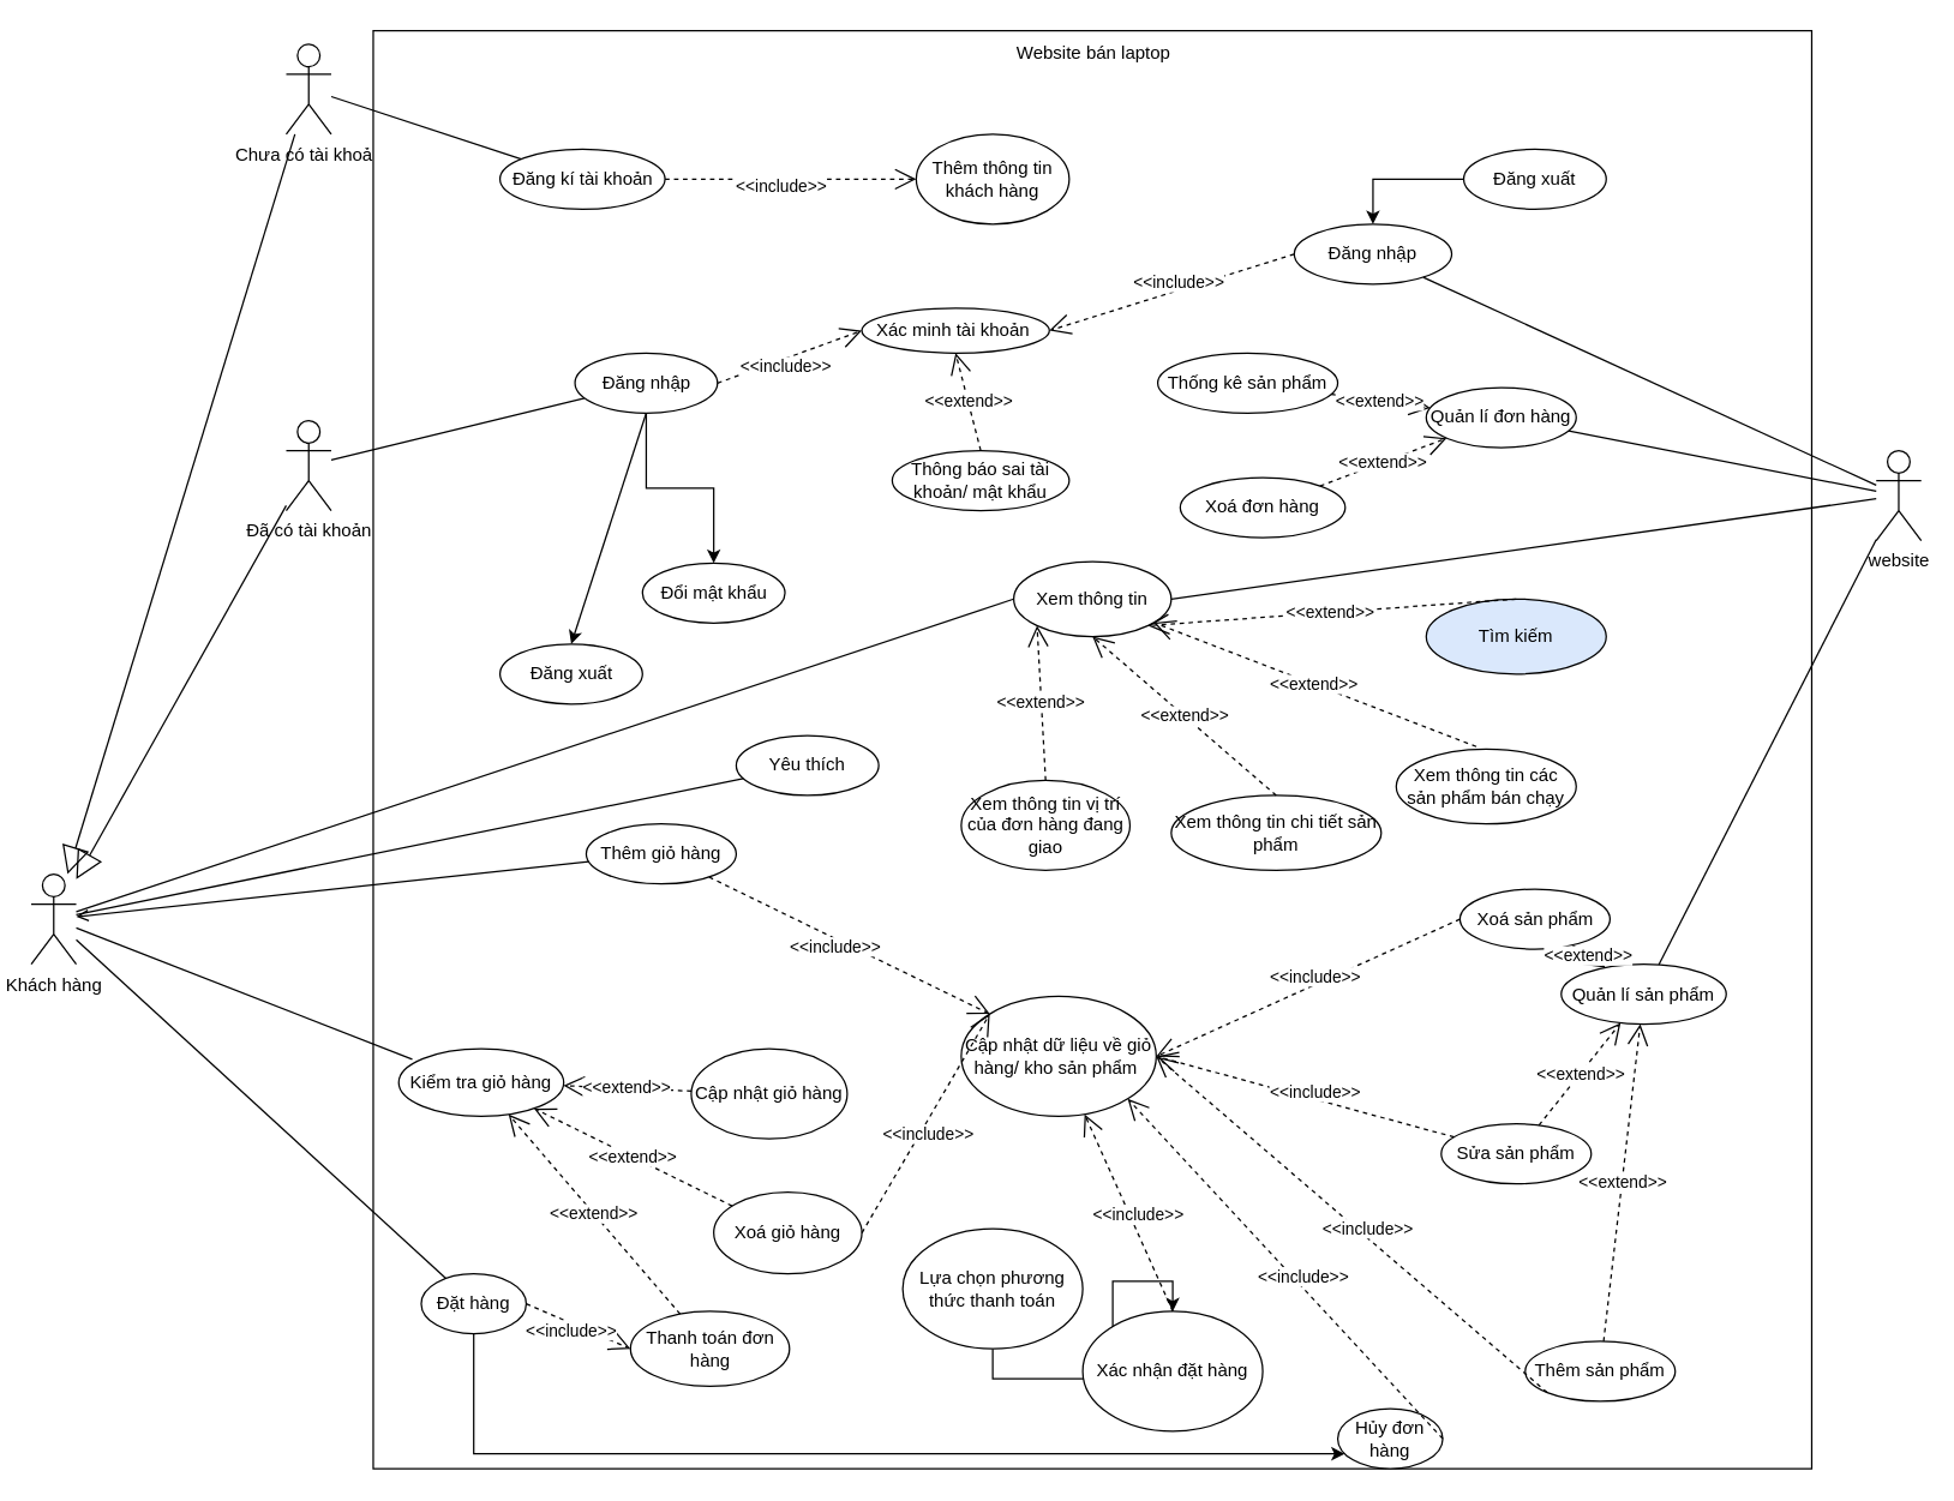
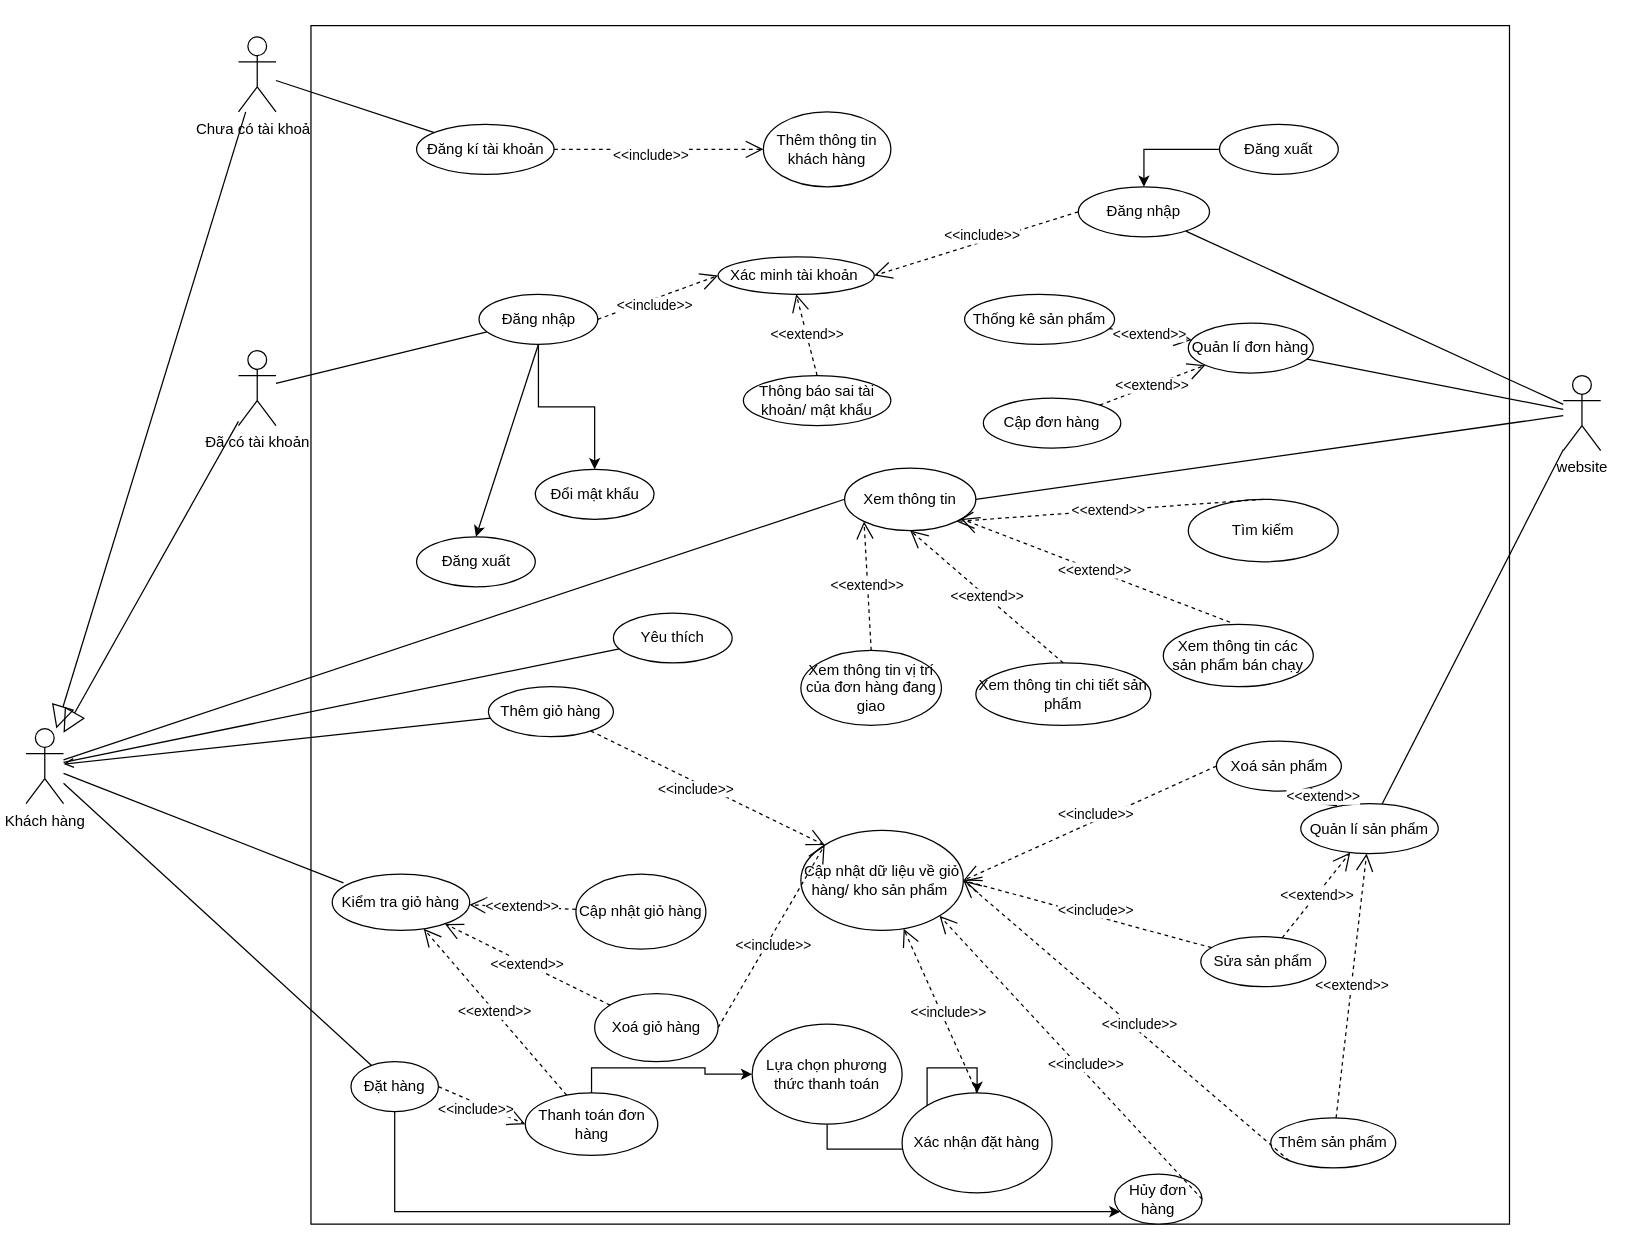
- <mxCell id="7" value="Website bán laptop" style="text;html=1;align=center;verticalAlign=middle;resizable=0;points=[];autosize=1;strokeColor=none;fillColor=none;" parent="1" vertex="1"><mxGeometry x="662.5" y="20" width="130" height="30" as="geometry" /></mxCell>
- <mxCell id="28" value="Xoá đơn hàng" style="ellipse;whiteSpace=wrap;html=1;" parent="1" vertex="1"><mxGeometry x="786" y="318" width="110" height="40" as="geometry" /></mxCell>
+ <mxCell id="28" value="Cập đơn hàng" style="ellipse;whiteSpace=wrap;html=1;" parent="1" vertex="1"><mxGeometry x="786" y="318" width="110" height="40" as="geometry" /></mxCell>
- <mxCell id="10" value="Tìm kiếm" style="ellipse;whiteSpace=wrap;html=1;fillColor=#dae8fc;" parent="1" vertex="1"><mxGeometry x="950" y="399" width="120" height="50" as="geometry" /></mxCell>
+ <mxCell id="10" value="Tìm kiếm" style="ellipse;whiteSpace=wrap;html=1;" parent="1" vertex="1"><mxGeometry x="950" y="399" width="120" height="50" as="geometry" /></mxCell>
+ <mxCell id="17" style="edgeStyle=orthogonalEdgeStyle;rounded=0;orthogonalLoop=1;jettySize=auto;html=1;entryX=0;entryY=0.5;entryDx=0;entryDy=0;exitX=0.5;exitY=0;exitDx=0;exitDy=0;" edge="1" parent="1" source="18" target="70"><mxGeometry relative="1" as="geometry" /></mxCell>
